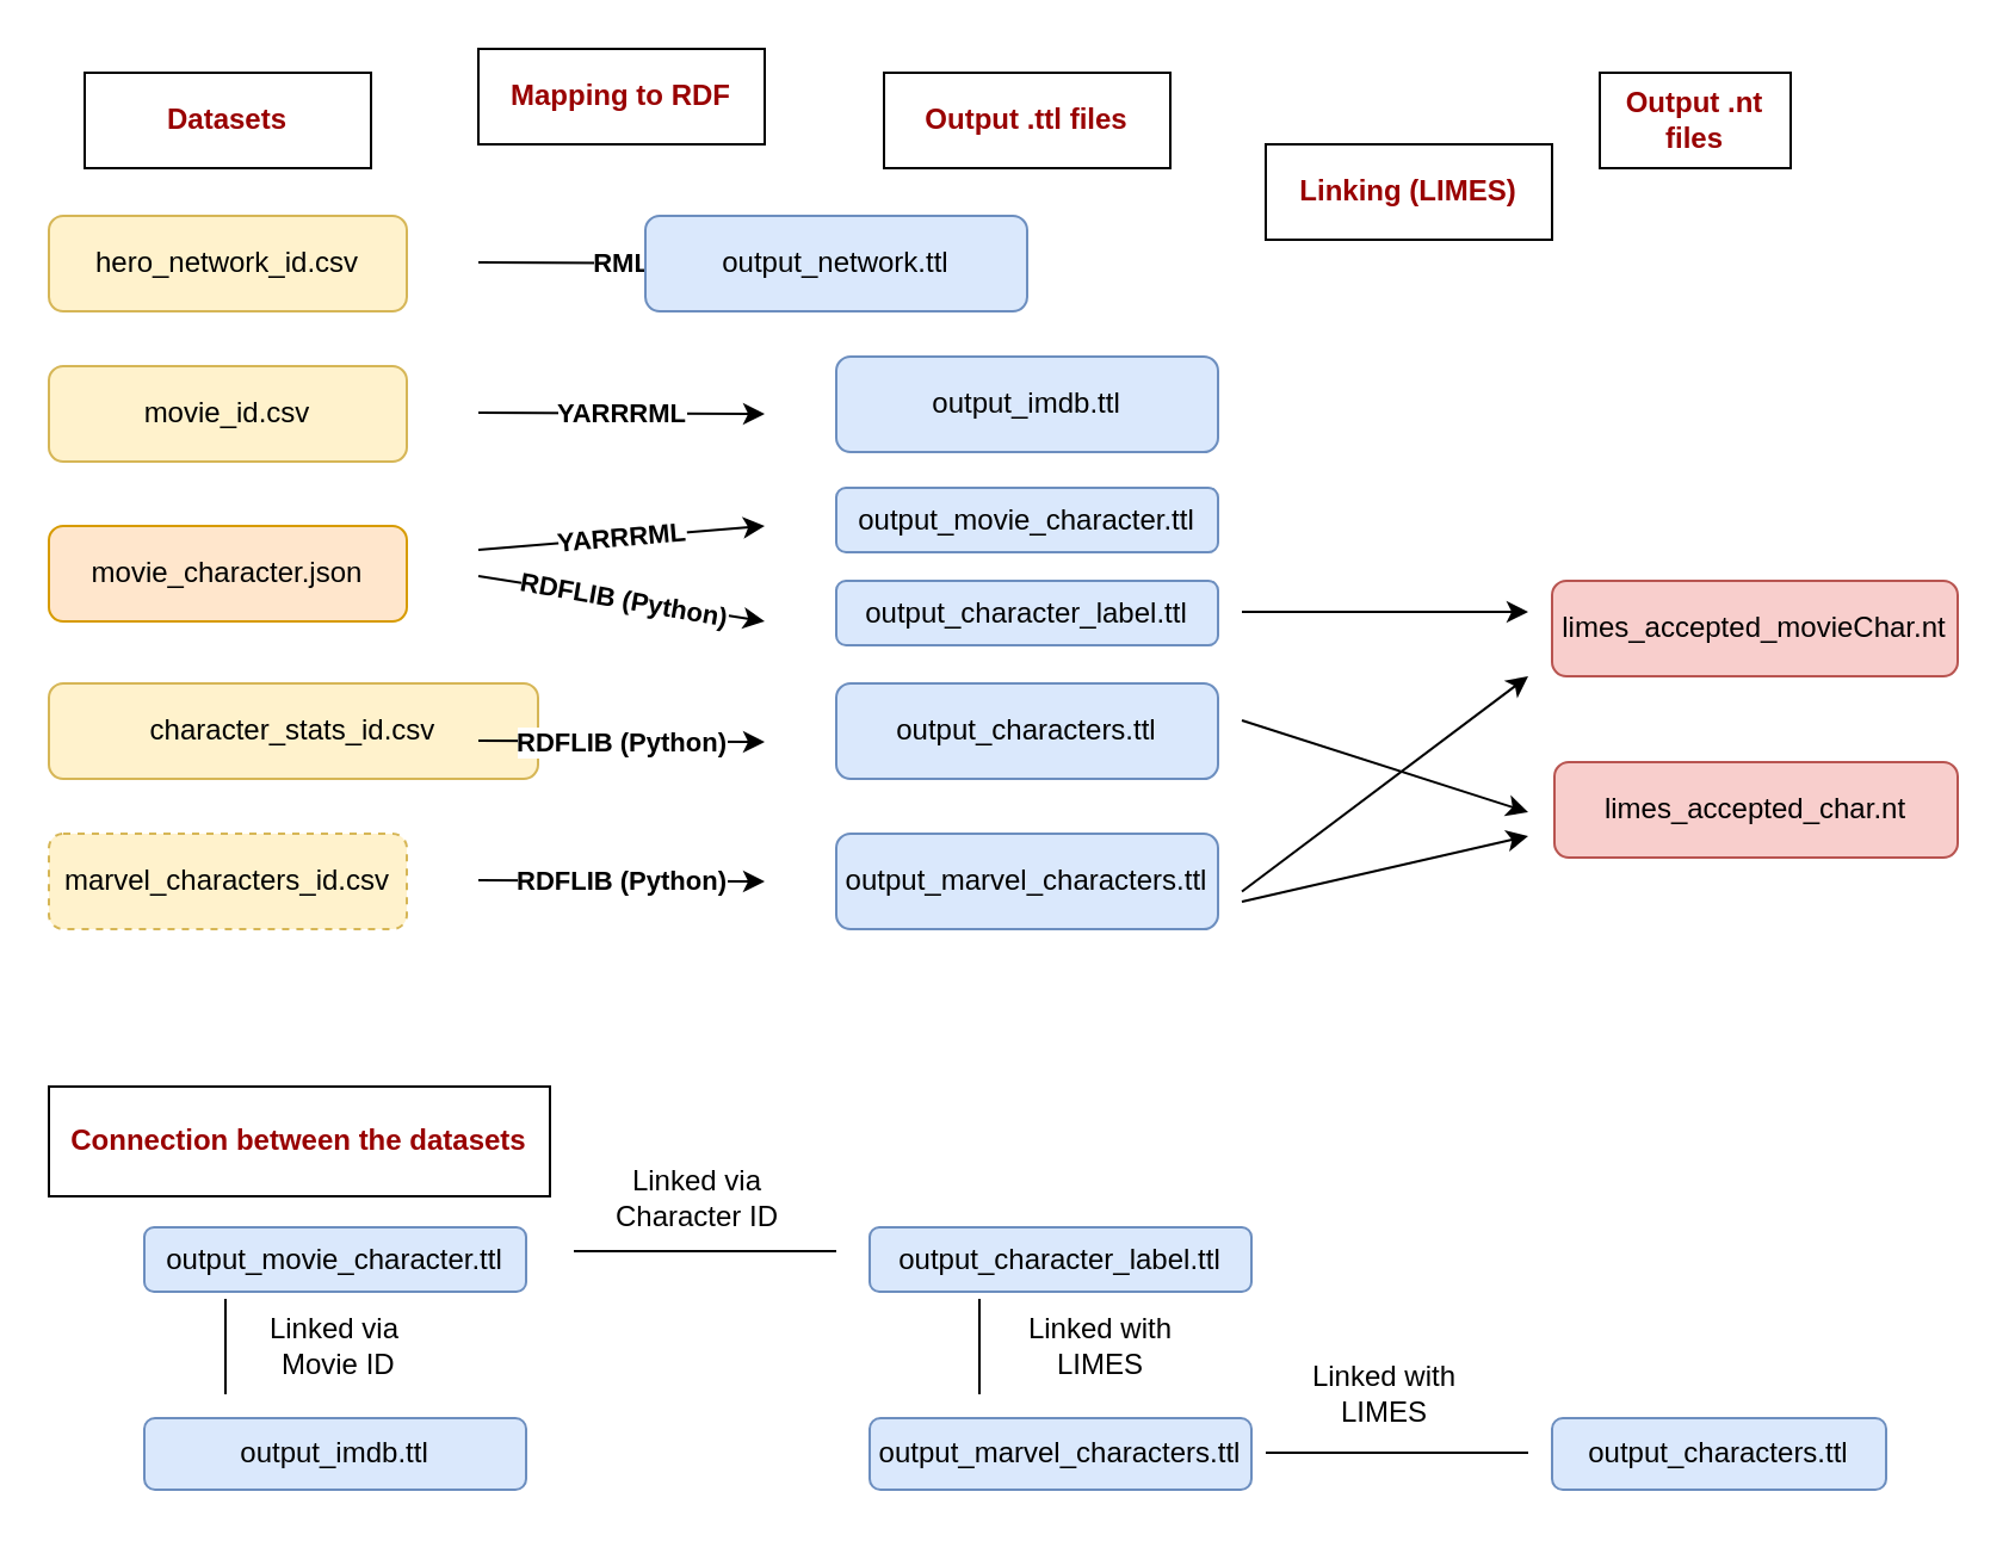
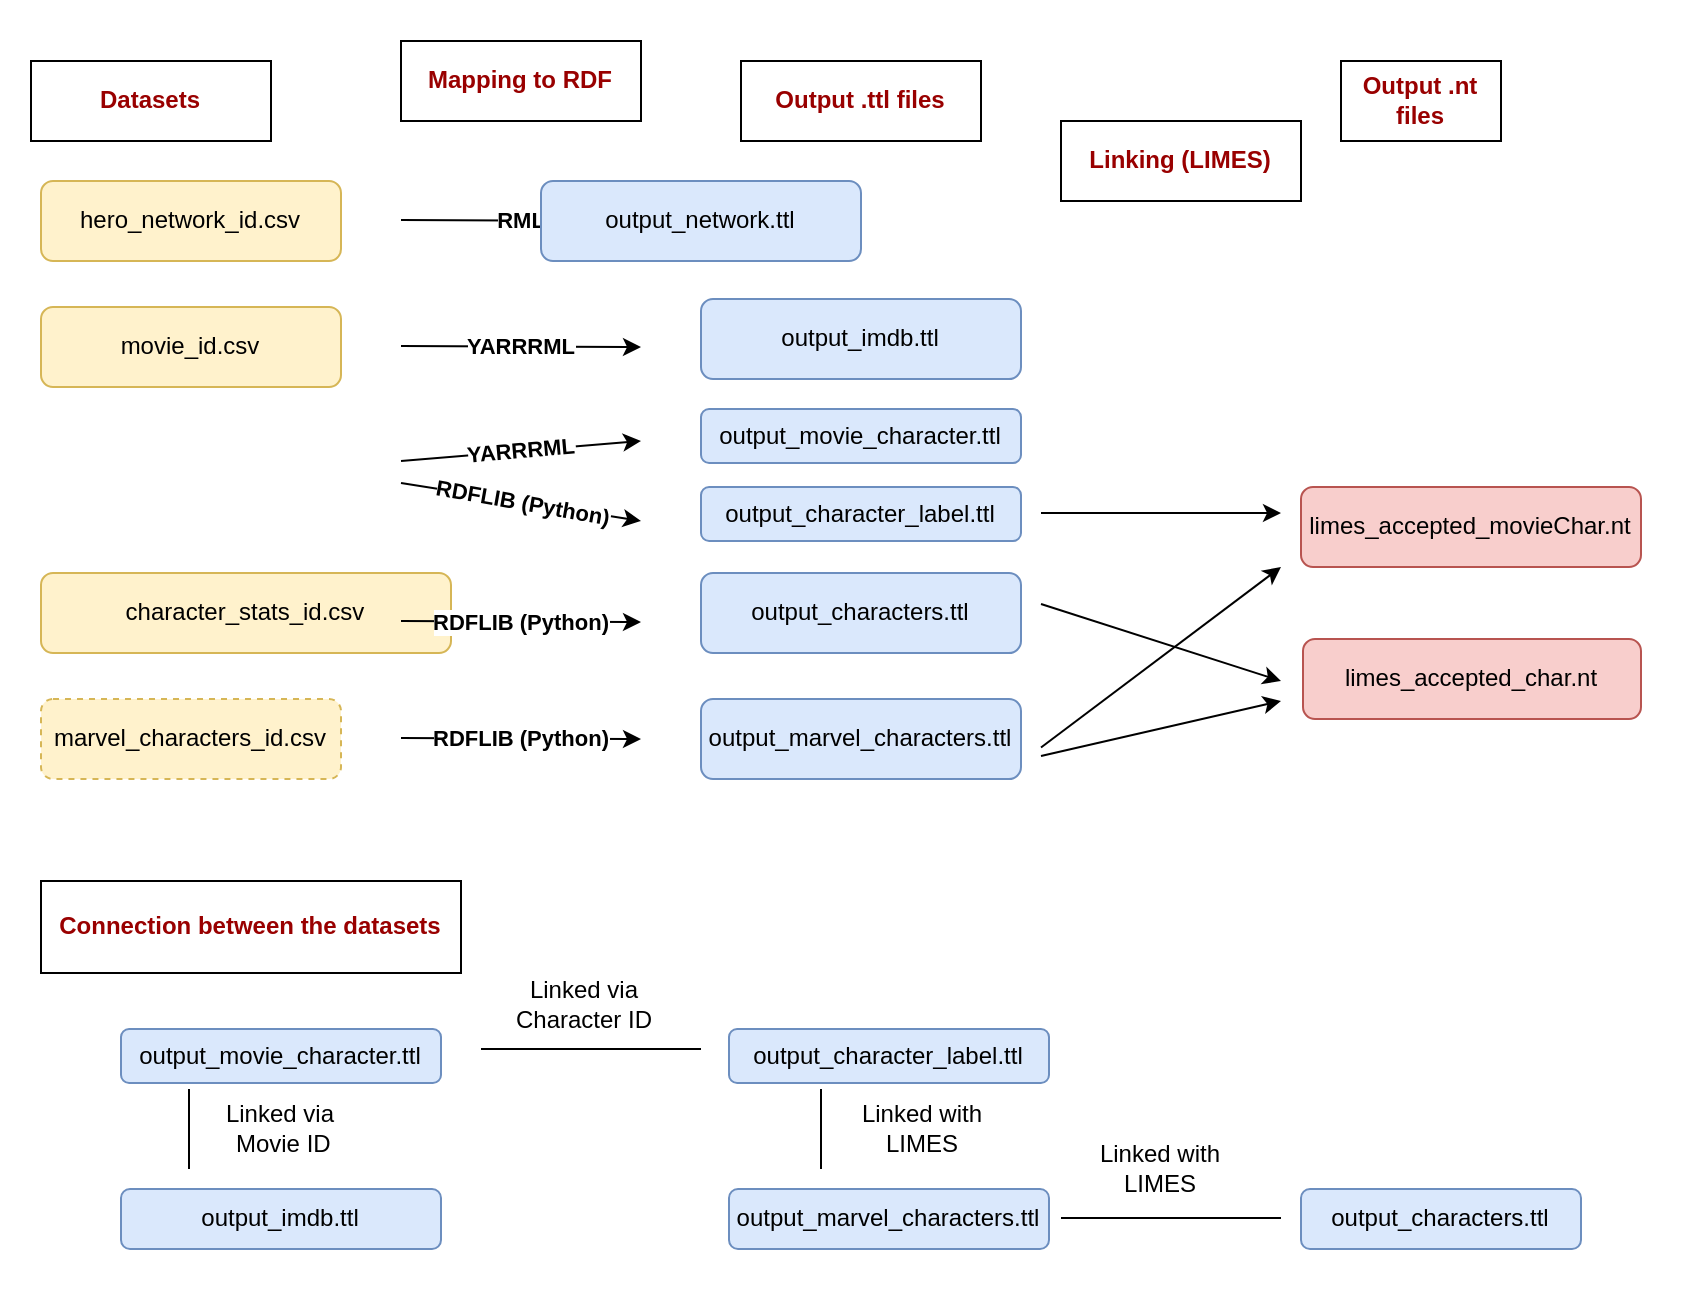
- <mxCell id="26" value="Datasets" style="rounded=0;whiteSpace=wrap;html=1;fontStyle=1;fontColor=#990000;" parent="1" vertex="1"><mxGeometry x="35" y="30" width="120" height="40" as="geometry" /></mxCell>
+ <mxCell id="26" value="Datasets" style="rounded=0;whiteSpace=wrap;html=1;fontStyle=1;fontColor=#990000;" parent="1" vertex="1"><mxGeometry x="15" y="30" width="120" height="40" as="geometry" /></mxCell>
- <mxCell id="3" value="movie_character.json" style="rounded=1;whiteSpace=wrap;html=1;fillColor=#ffe6cc;strokeColor=#d79b00;" parent="1" vertex="1"><mxGeometry x="20" y="220" width="150" height="40" as="geometry" /></mxCell>
- <mxCell id="49" value="Connection between the datasets" style="rounded=0;whiteSpace=wrap;html=1;fontColor=#990000;fontStyle=1" parent="1" vertex="1"><mxGeometry x="20" y="455" width="210" height="46" as="geometry" /></mxCell>
+ <mxCell id="49" value="Connection between the datasets" style="rounded=0;whiteSpace=wrap;html=1;fontColor=#990000;fontStyle=1" parent="1" vertex="1"><mxGeometry x="20" y="440" width="210" height="46" as="geometry" /></mxCell>
